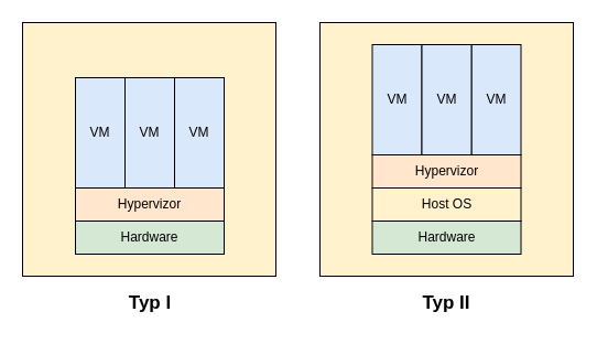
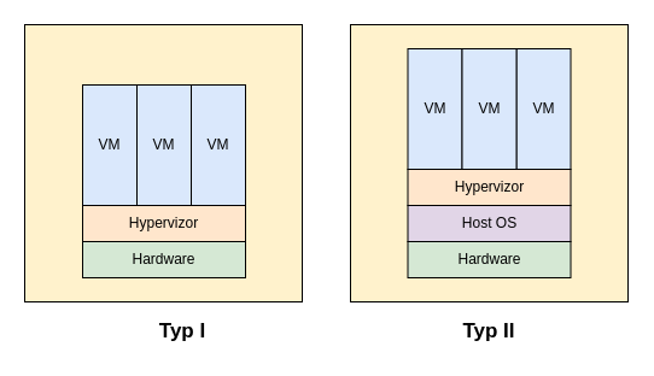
- <mxCell id="14" value="Host OS" style="rounded=0;whiteSpace=wrap;html=1;fillColor=#fff2cc;strokeColor=#000000;" parent="1" vertex="1"><mxGeometry x="337.5" y="170" width="135" height="30" as="geometry" /></mxCell>
+ <mxCell id="14" value="Host OS" style="rounded=0;whiteSpace=wrap;html=1;fillColor=#e1d5e7;strokeColor=#000000;" parent="1" vertex="1"><mxGeometry x="337.5" y="170" width="135" height="30" as="geometry" /></mxCell>
- <mxCell id="15" value="&lt;font style=&quot;font-size: 17px;&quot;&gt;&lt;b&gt;Typ I&lt;/b&gt;&lt;/font&gt;" style="text;html=1;strokeColor=none;fillColor=none;align=center;verticalAlign=middle;whiteSpace=wrap;rounded=0;" parent="1" vertex="1"><mxGeometry x="105.5" y="260" width="60" height="30" as="geometry" /></mxCell>
+ <mxCell id="15" value="&lt;font style=&quot;font-size: 17px;&quot;&gt;&lt;b&gt;Typ I&lt;/b&gt;&lt;/font&gt;" style="text;html=1;strokeColor=none;fillColor=none;align=center;verticalAlign=middle;whiteSpace=wrap;rounded=0;" parent="1" vertex="1"><mxGeometry x="120.5" y="260" width="60" height="30" as="geometry" /></mxCell>
